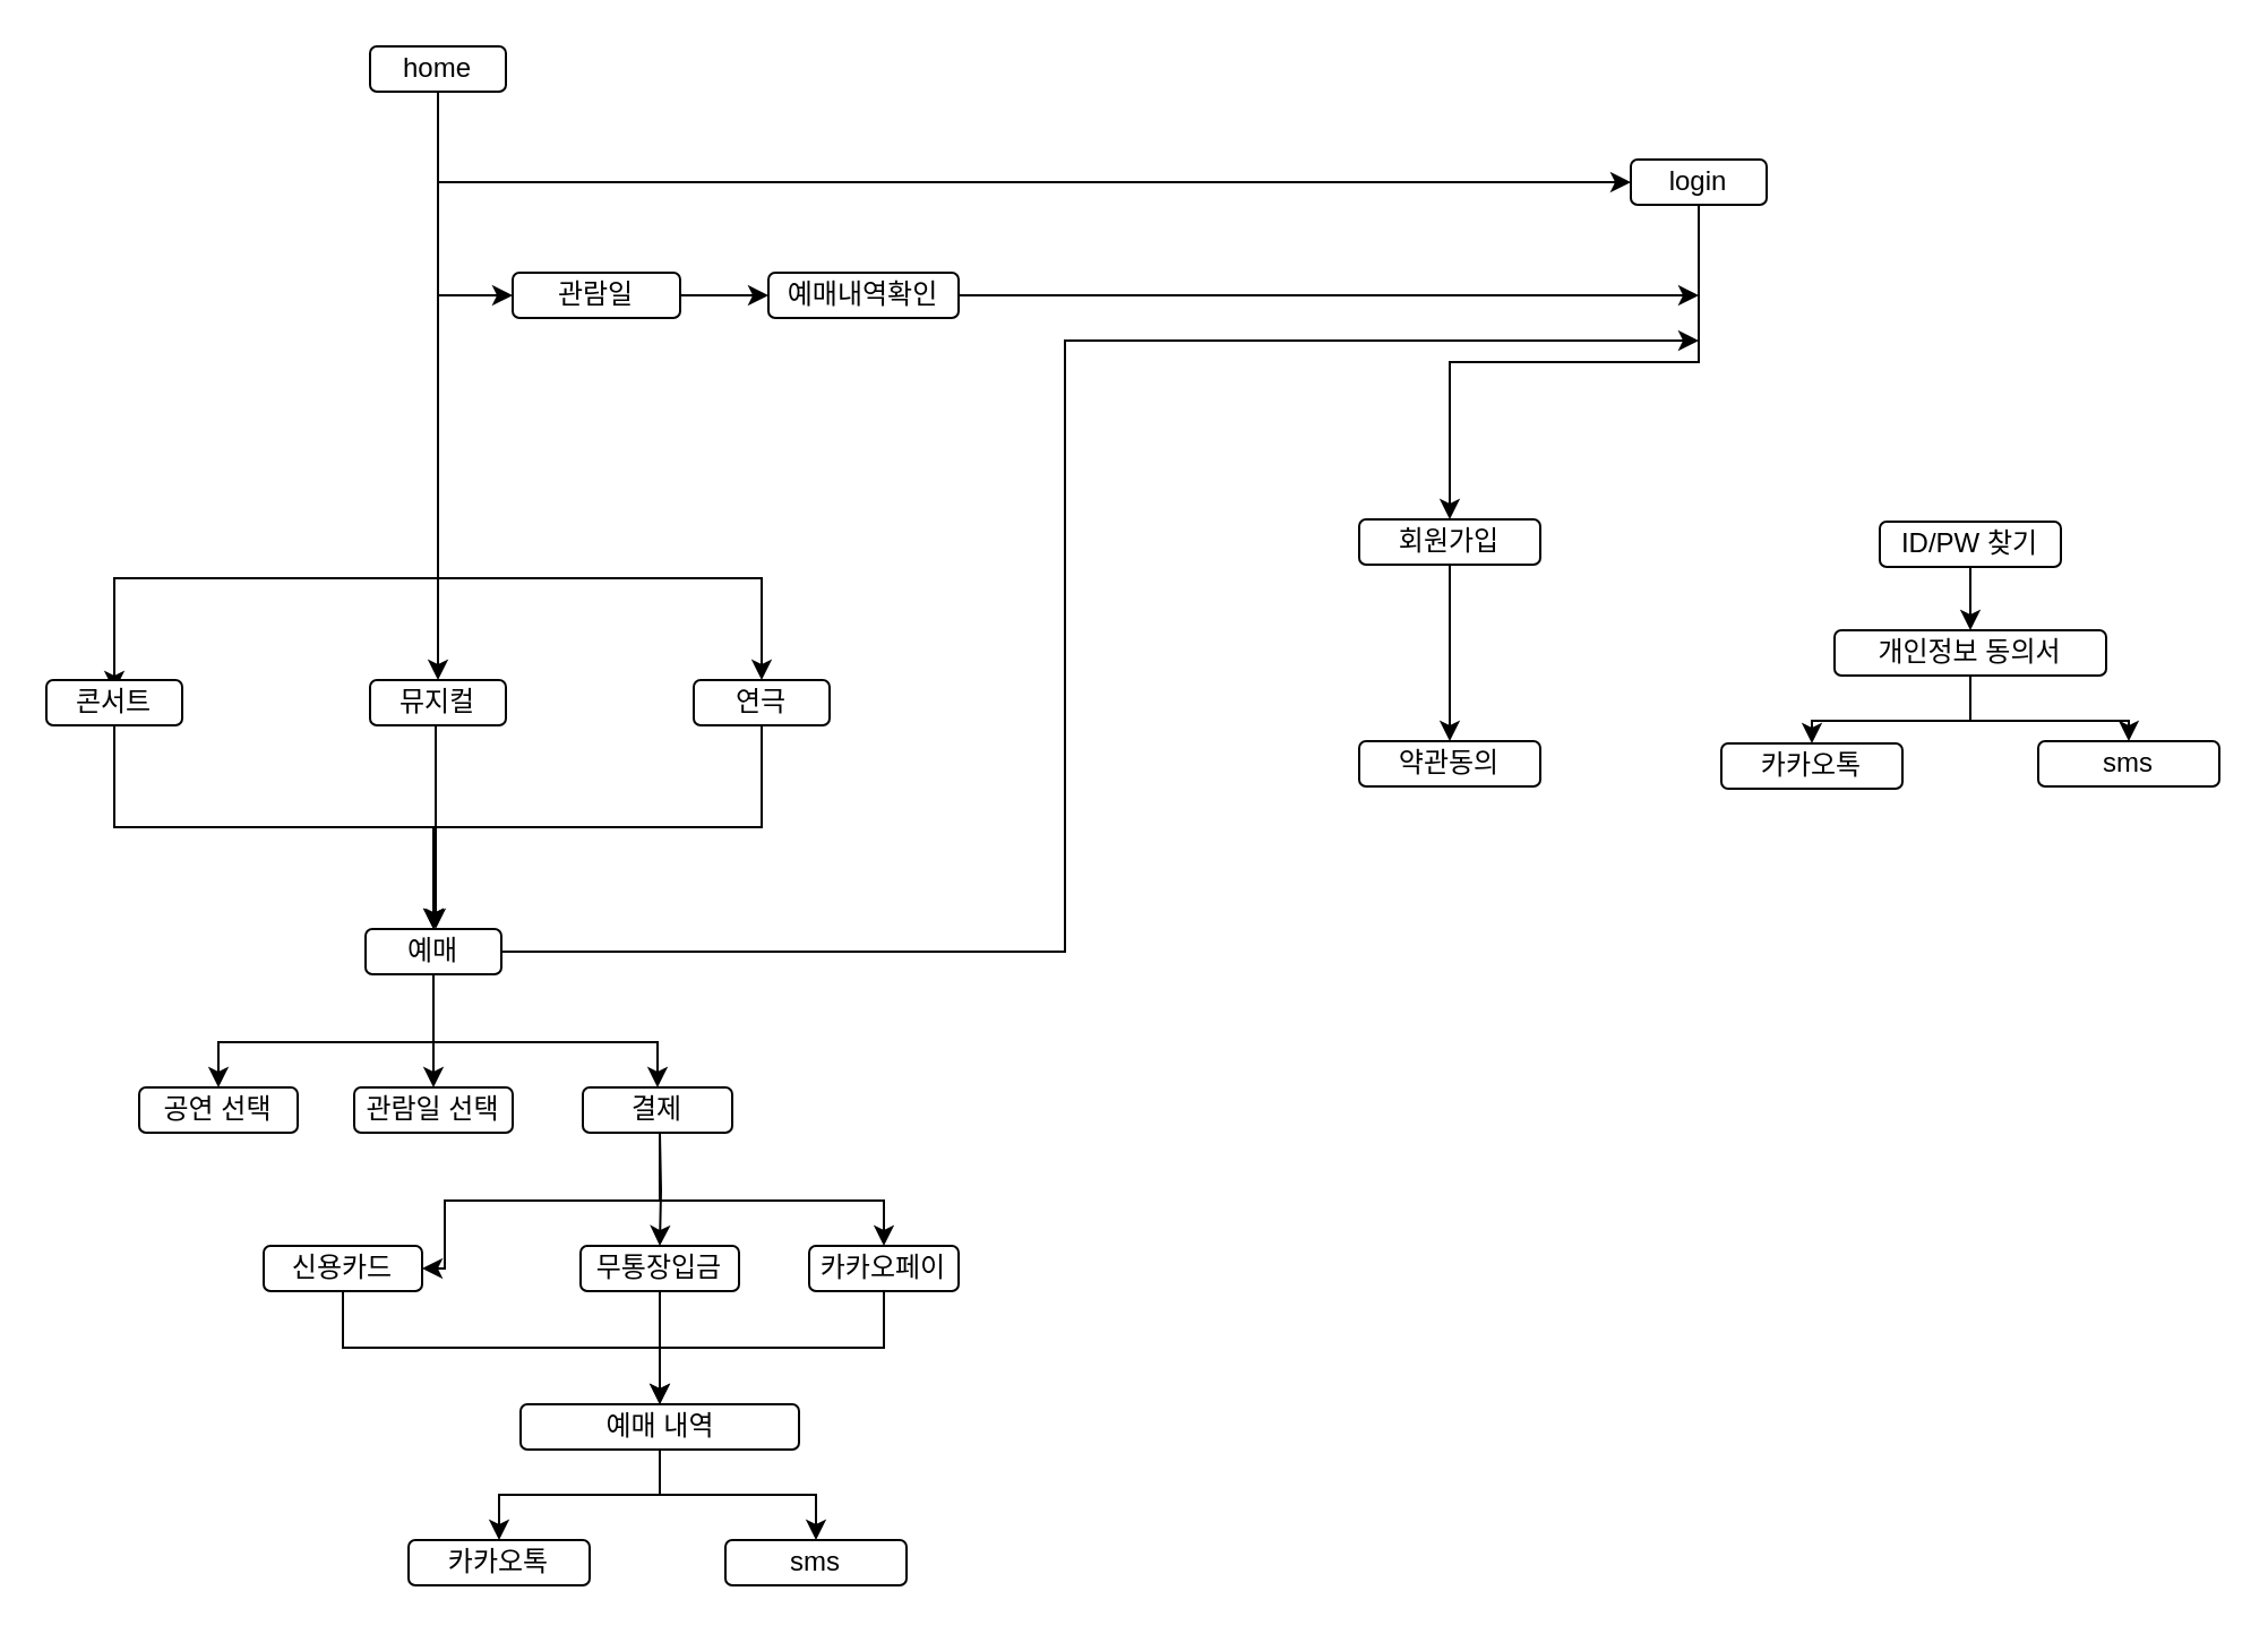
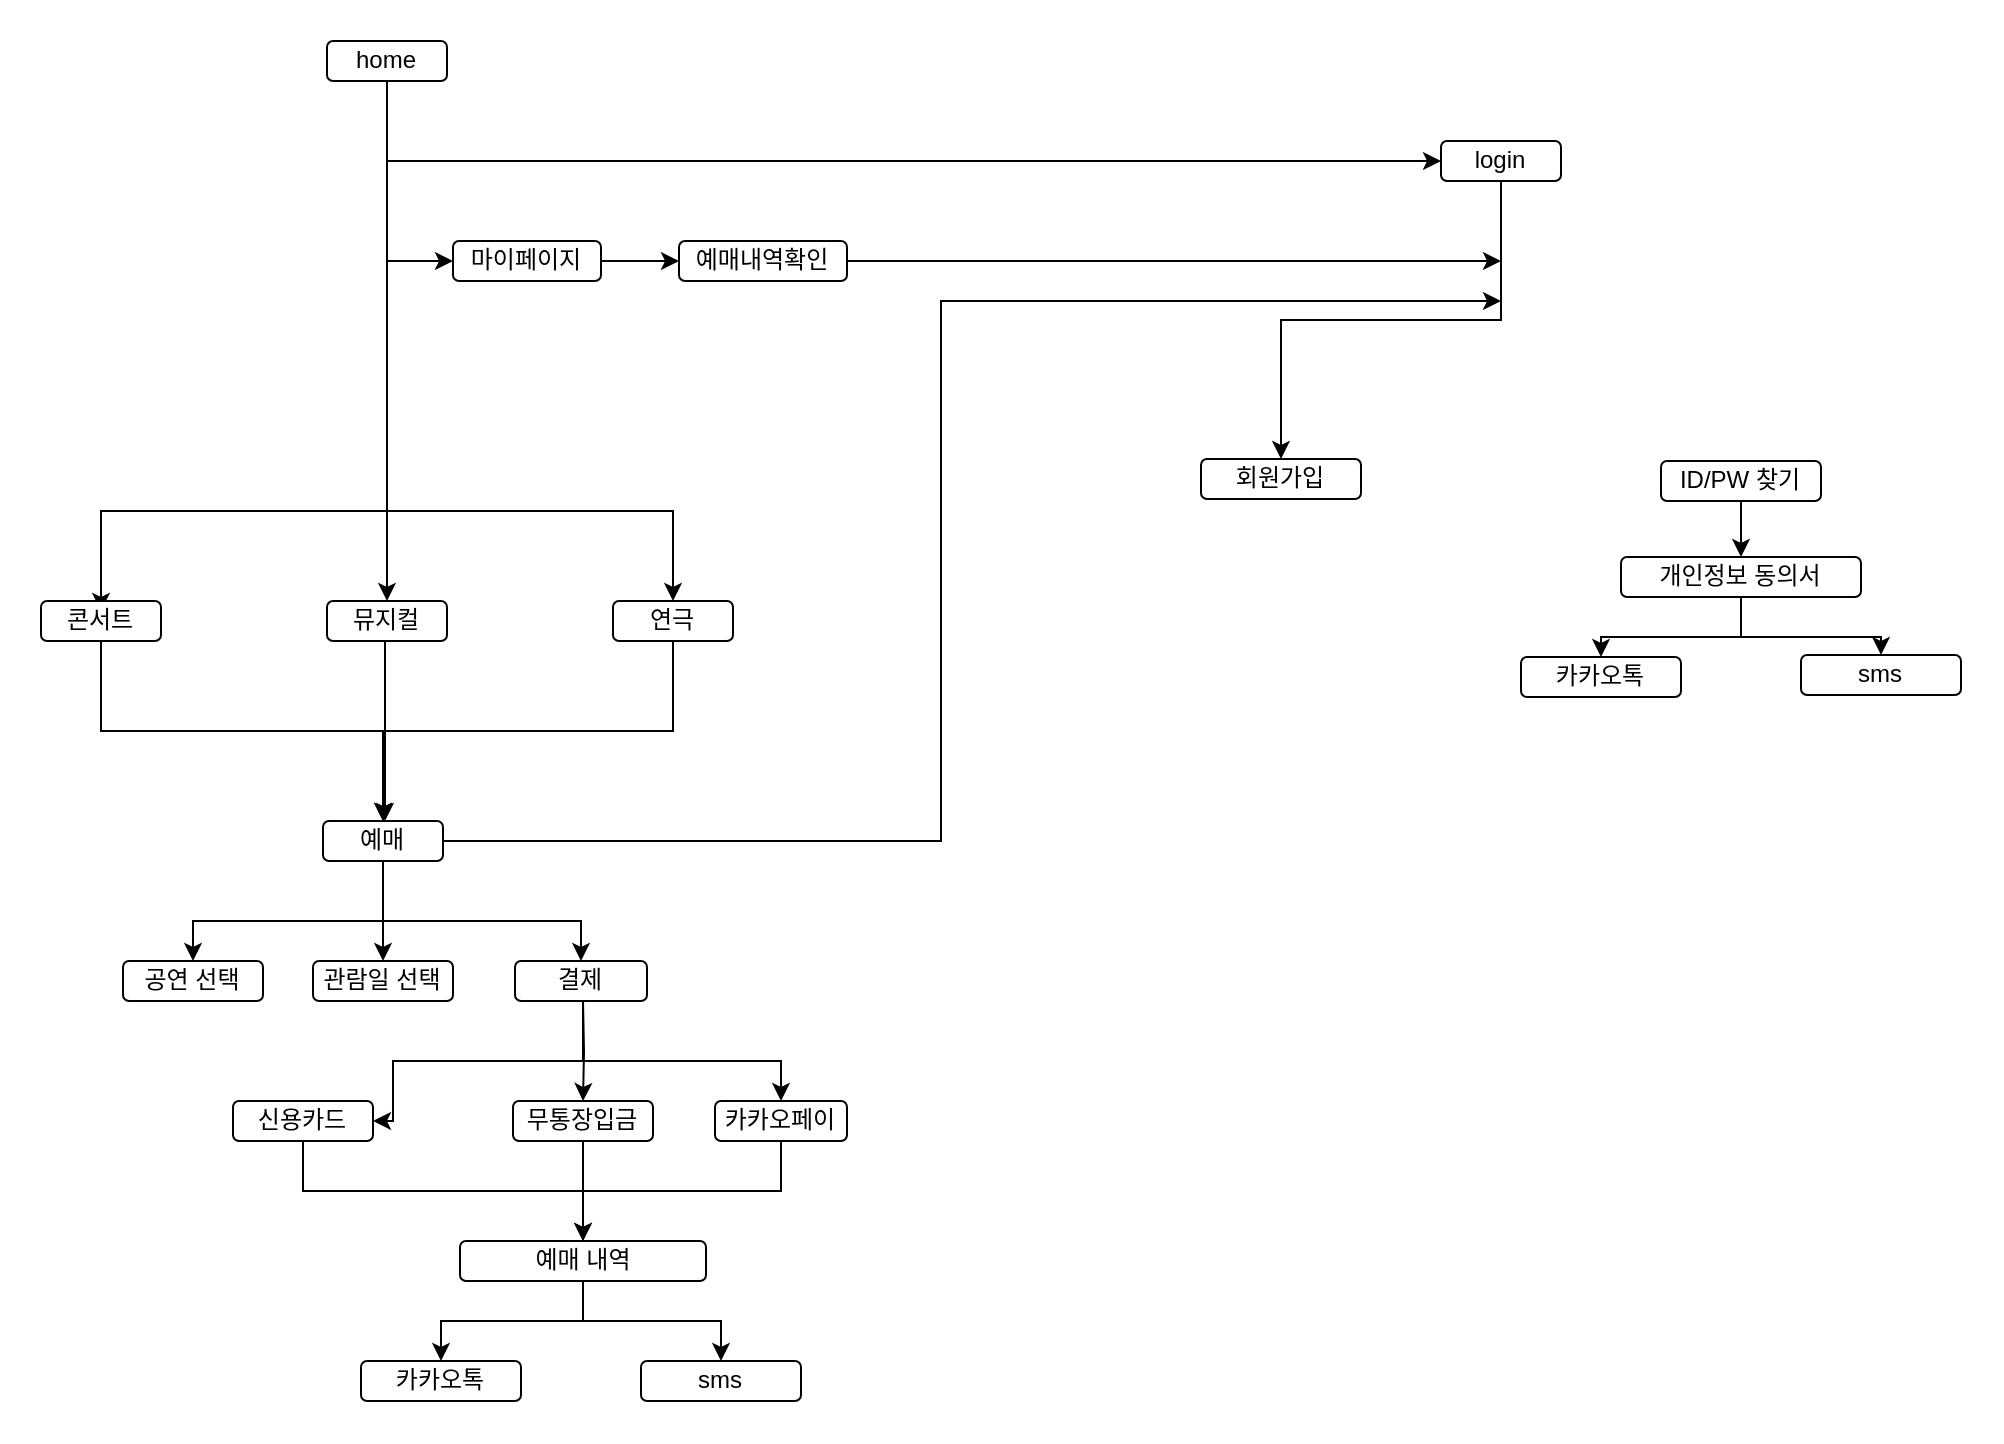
- <mxCell id="49" value="관람일" style="rounded=1;whiteSpace=wrap;html=1;" vertex="1" parent="1"><mxGeometry x="226" y="120" width="74" height="20" as="geometry" /></mxCell>
+ <mxCell id="49" value="마이페이지" style="rounded=1;whiteSpace=wrap;html=1;" vertex="1" parent="1"><mxGeometry x="226" y="120" width="74" height="20" as="geometry" /></mxCell>
- <mxCell id="10" style="edgeStyle=orthogonalEdgeStyle;rounded=0;orthogonalLoop=1;jettySize=auto;html=1;exitX=0.5;exitY=1;exitDx=0;exitDy=0;entryX=0.5;entryY=0;entryDx=0;entryDy=0;" edge="1" parent="1" source="11" target="29"><mxGeometry relative="1" as="geometry" /></mxCell>
- <mxCell id="29" value="약관동의" style="rounded=1;whiteSpace=wrap;html=1;" parent="1" vertex="1"><mxGeometry x="600" y="327" width="80" height="20" as="geometry" /></mxCell>
